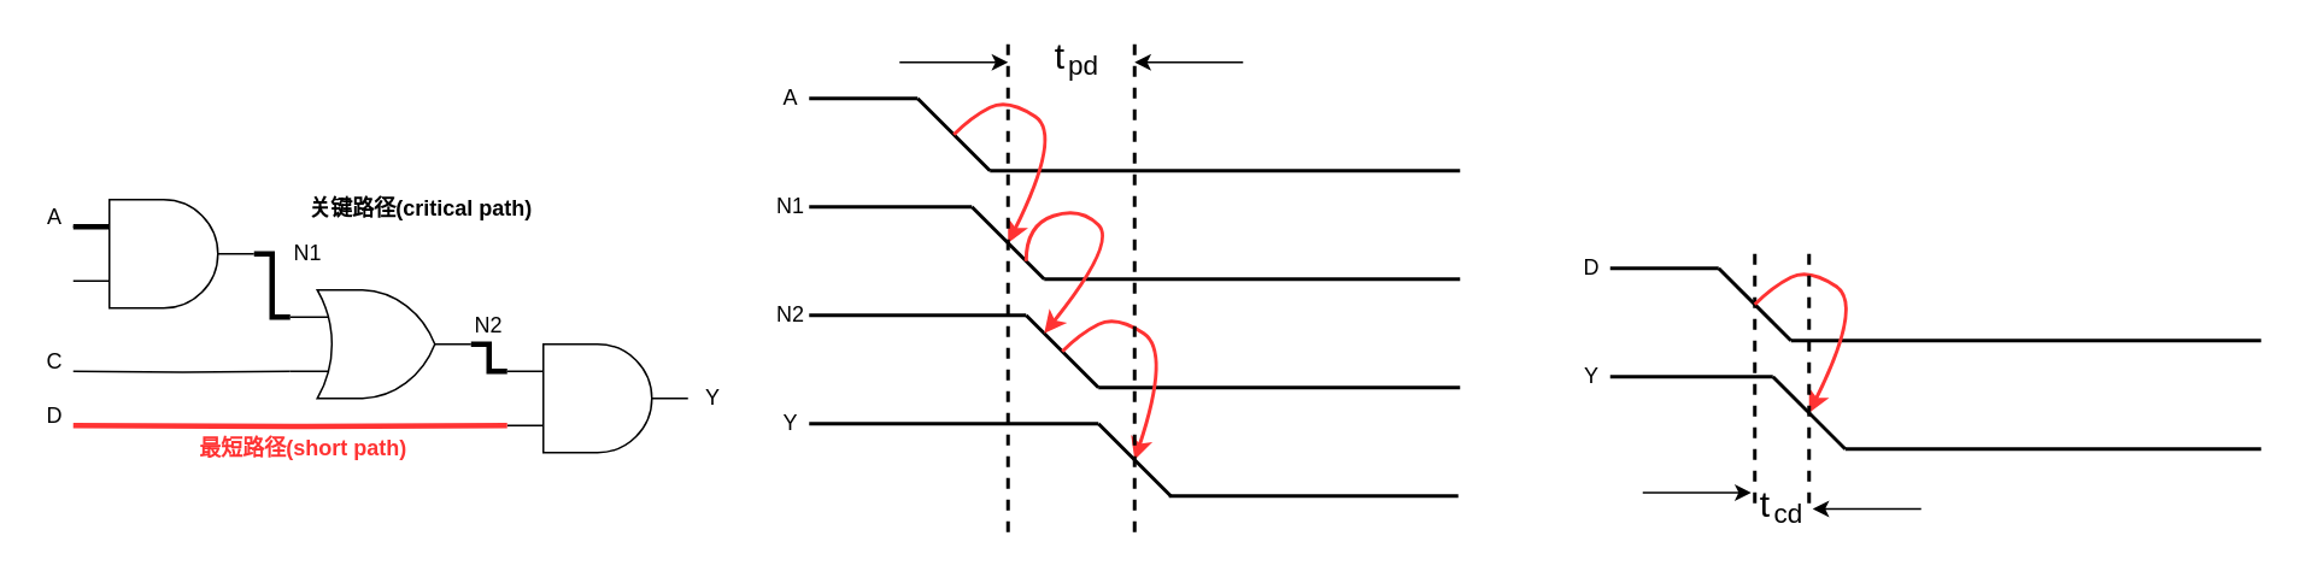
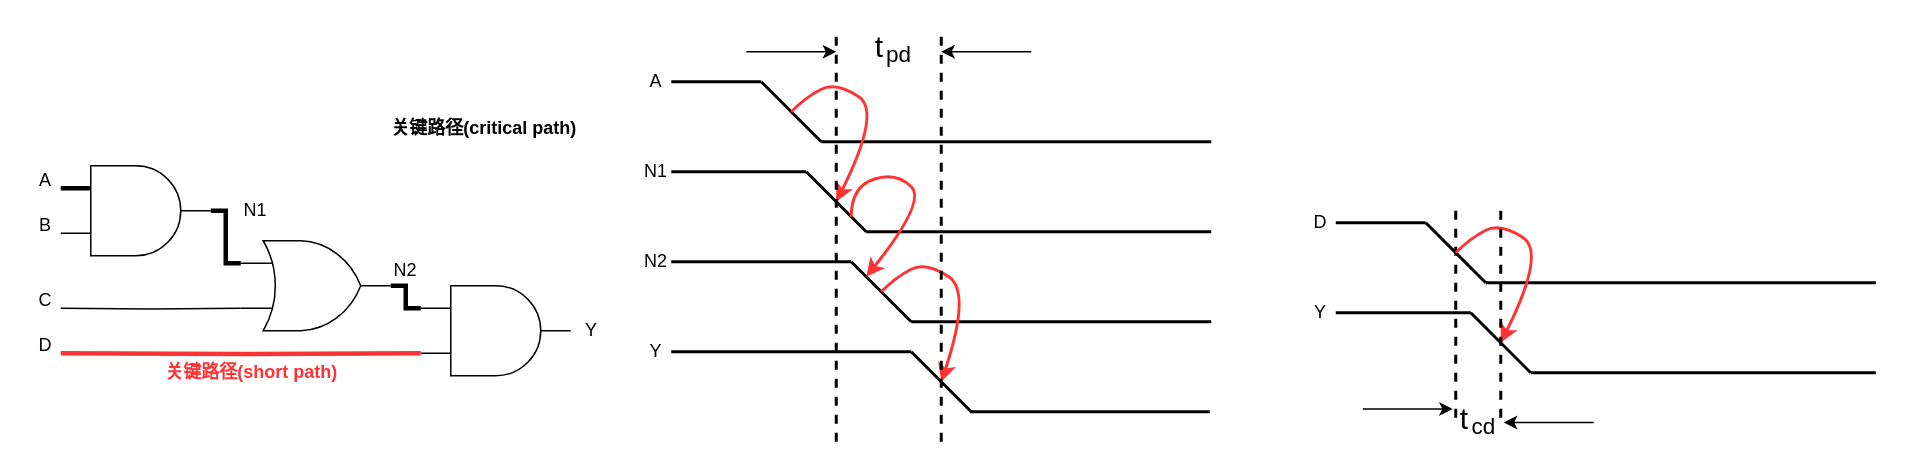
- <mxCell id="59" value="&lt;b&gt;关键路径(critical path)&lt;/b&gt;" style="text;html=1;strokeColor=none;fillColor=none;align=center;verticalAlign=middle;whiteSpace=wrap;rounded=0;" vertex="1" parent="1"><mxGeometry x="164" y="105" width="137" height="20" as="geometry" /></mxCell>
+ <mxCell id="59" value="&lt;b&gt;关键路径(critical path)&lt;/b&gt;" style="text;html=1;strokeColor=none;fillColor=none;align=center;verticalAlign=middle;whiteSpace=wrap;rounded=0;" vertex="1" parent="1"><mxGeometry x="254" y="75" width="137" height="20" as="geometry" /></mxCell>
+ <mxCell id="26" value="B" style="text;html=1;strokeColor=none;fillColor=none;align=center;verticalAlign=middle;whiteSpace=wrap;rounded=0;" vertex="1" parent="1"><mxGeometry x="20" y="140" width="20" height="20" as="geometry" /></mxCell>
- <mxCell id="60" value="&lt;b&gt;&lt;font color=&quot;#ff3333&quot;&gt;最短路径(short path)&lt;/font&gt;&lt;/b&gt;" style="text;html=1;strokeColor=none;fillColor=none;align=center;verticalAlign=middle;whiteSpace=wrap;rounded=0;" vertex="1" parent="1"><mxGeometry x="99" y="238" width="137" height="20" as="geometry" /></mxCell>
+ <mxCell id="60" value="&lt;b&gt;&lt;font color=&quot;#ff3333&quot;&gt;关键路径(short path)&lt;/font&gt;&lt;/b&gt;" style="text;html=1;strokeColor=none;fillColor=none;align=center;verticalAlign=middle;whiteSpace=wrap;rounded=0;" vertex="1" parent="1"><mxGeometry x="99" y="238" width="137" height="20" as="geometry" /></mxCell>
